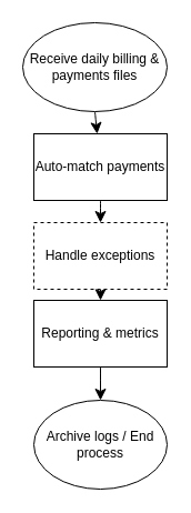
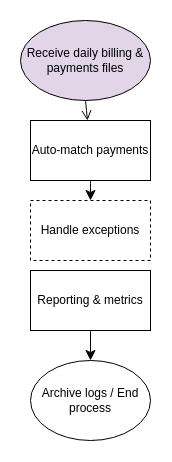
- <mxCell id="3" value="Receive daily billing &amp;amp; payments files" style="ellipse;whiteSpace=wrap;html=1;" parent="1" vertex="1"><mxGeometry x="20" y="20" width="130" height="80" as="geometry" /></mxCell>
+ <mxCell id="3" value="Receive daily billing &amp;amp; payments files" style="ellipse;whiteSpace=wrap;html=1;fillColor=#e1d5e7;" parent="1" vertex="1"><mxGeometry x="20" y="20" width="130" height="80" as="geometry" /></mxCell>
- <mxCell id="2" style="edgeStyle=none;curved=1;rounded=0;orthogonalLoop=1;jettySize=auto;html=1;exitX=0.5;exitY=1;exitDx=0;exitDy=0;fontSize=12;startSize=8;endSize=8;" parent="1" source="3" target="6" edge="1"><mxGeometry relative="1" as="geometry" /></mxCell>
+ <mxCell id="2" style="edgeStyle=none;curved=1;rounded=0;orthogonalLoop=1;jettySize=auto;html=1;exitX=0.5;exitY=1;exitDx=0;exitDy=0;fontSize=12;startSize=8;endSize=8;endArrow=open;" parent="1" source="3" target="6" edge="1"><mxGeometry relative="1" as="geometry" /></mxCell>
- <mxCell id="7" style="edgeStyle=none;curved=1;rounded=0;orthogonalLoop=1;jettySize=auto;html=1;exitX=0.5;exitY=1;exitDx=0;exitDy=0;entryX=0.5;entryY=0;entryDx=0;entryDy=0;fontSize=12;startSize=8;endSize=8;" parent="1" source="8" target="10" edge="1"><mxGeometry relative="1" as="geometry" /></mxCell>
